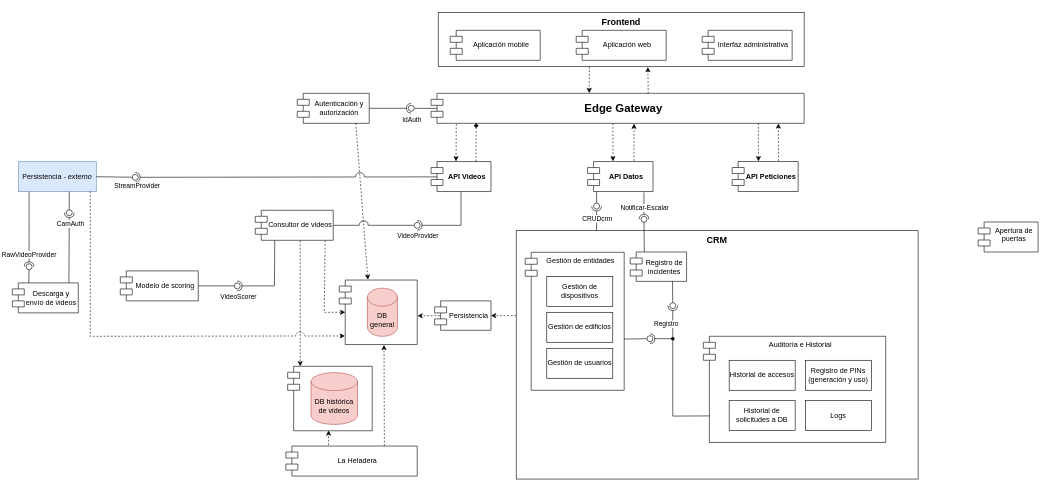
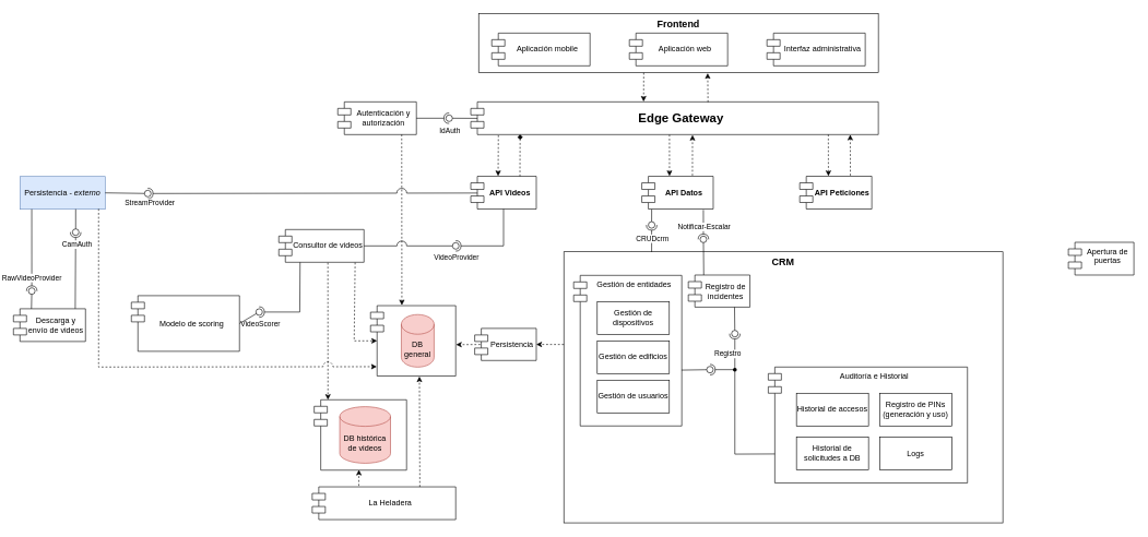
- <mxCell id="9" value="Autenticación y autorización" style="shape=module;align=center;spacingLeft=20;align=center;verticalAlign=middle;whiteSpace=wrap;html=1;" vertex="1" parent="1"><mxGeometry x="495" y="155" width="120" height="50" as="geometry" /></mxCell>
+ <mxCell id="9" value="Autenticación y autorización" style="shape=module;align=center;spacingLeft=20;align=center;verticalAlign=middle;whiteSpace=wrap;html=1;" vertex="1" parent="1"><mxGeometry x="515" y="155" width="120" height="50" as="geometry" /></mxCell>
- <mxCell id="53" value="Modelo de scoring" style="shape=module;align=left;spacingLeft=20;align=center;verticalAlign=middle;whiteSpace=wrap;html=1;" vertex="1" parent="1"><mxGeometry x="200" y="451" width="130" height="50" as="geometry" /></mxCell>
+ <mxCell id="53" value="Modelo de scoring" style="shape=module;align=left;spacingLeft=20;align=center;verticalAlign=middle;whiteSpace=wrap;html=1;" vertex="1" parent="1"><mxGeometry x="200" y="451" width="165" height="85" as="geometry" /></mxCell>
